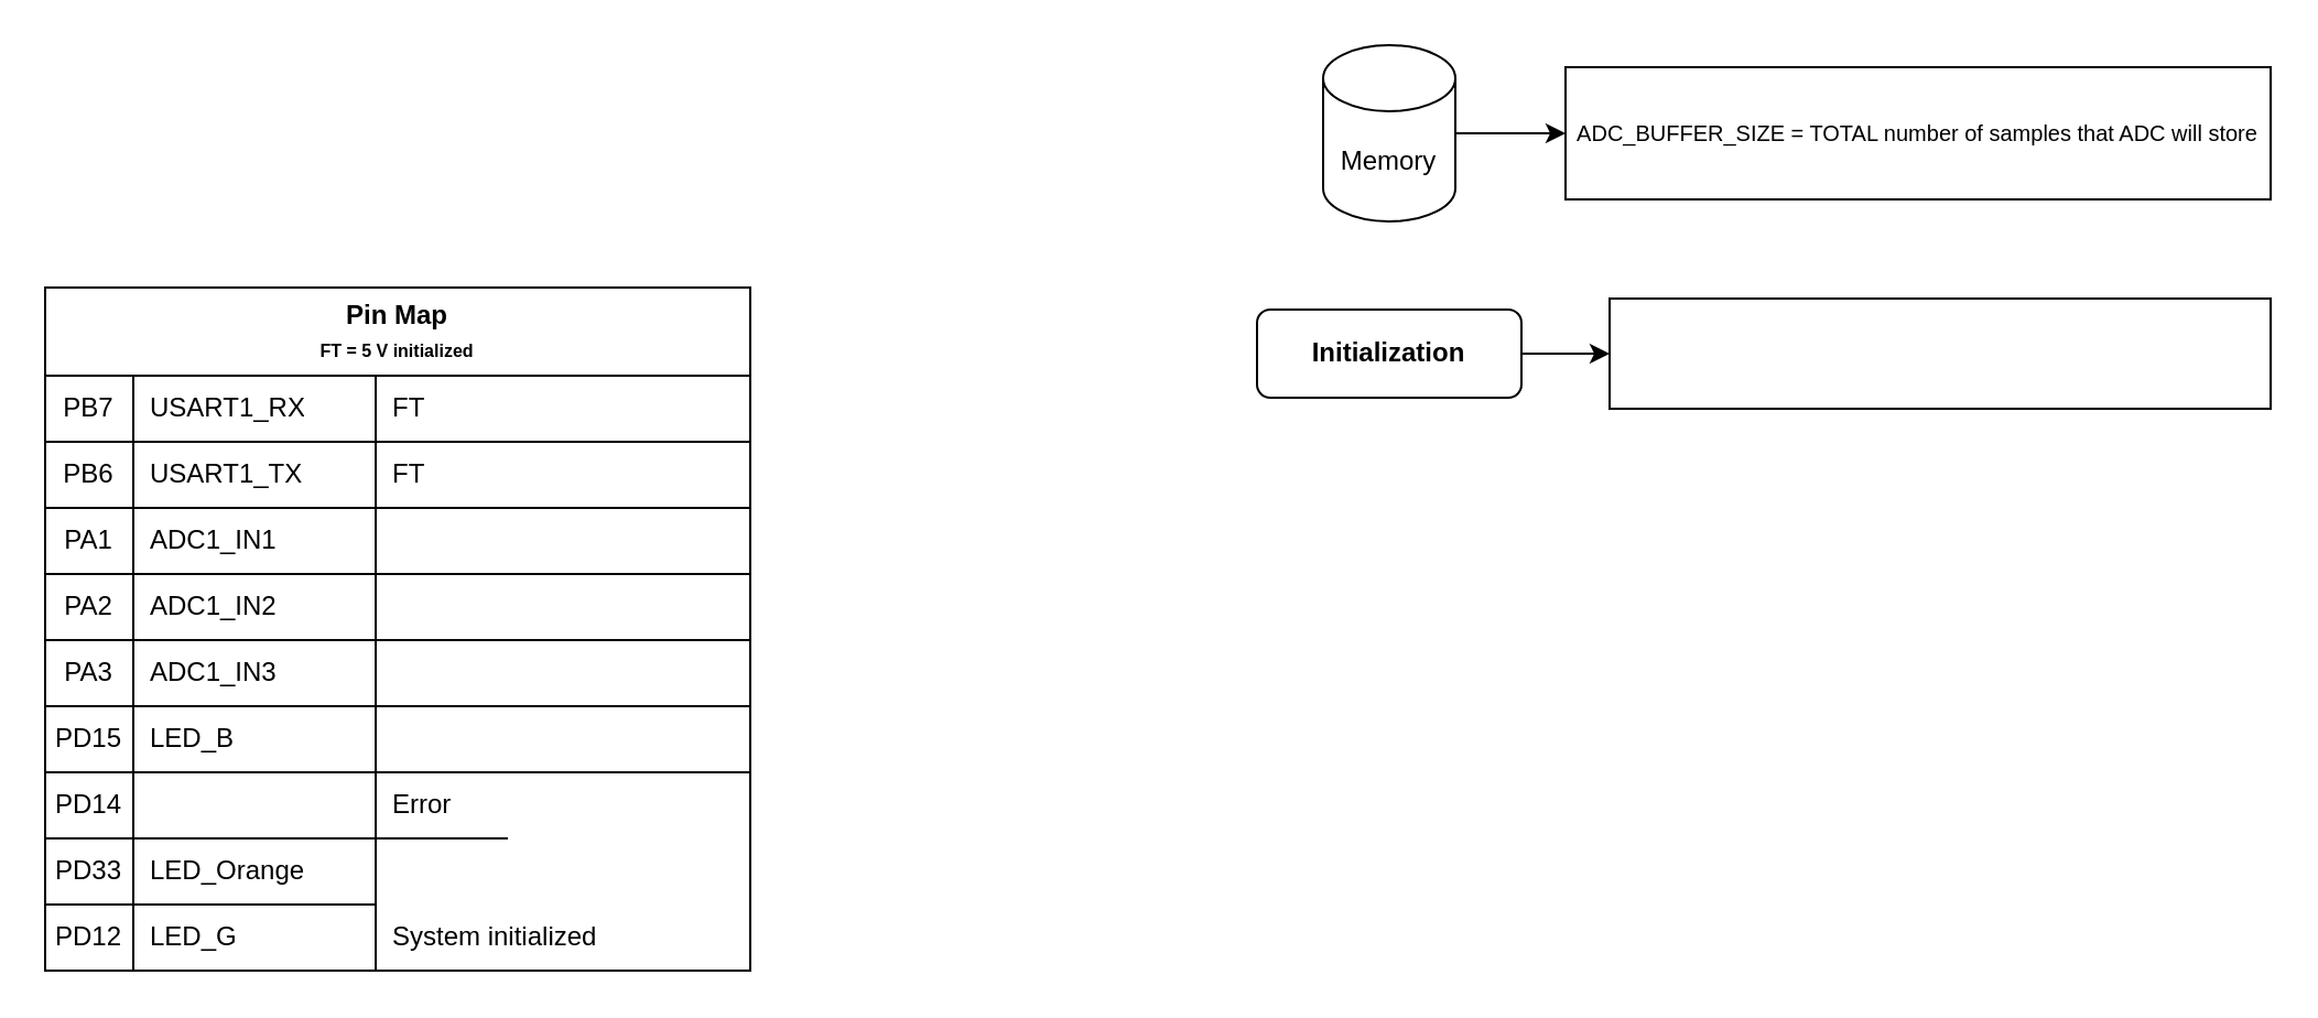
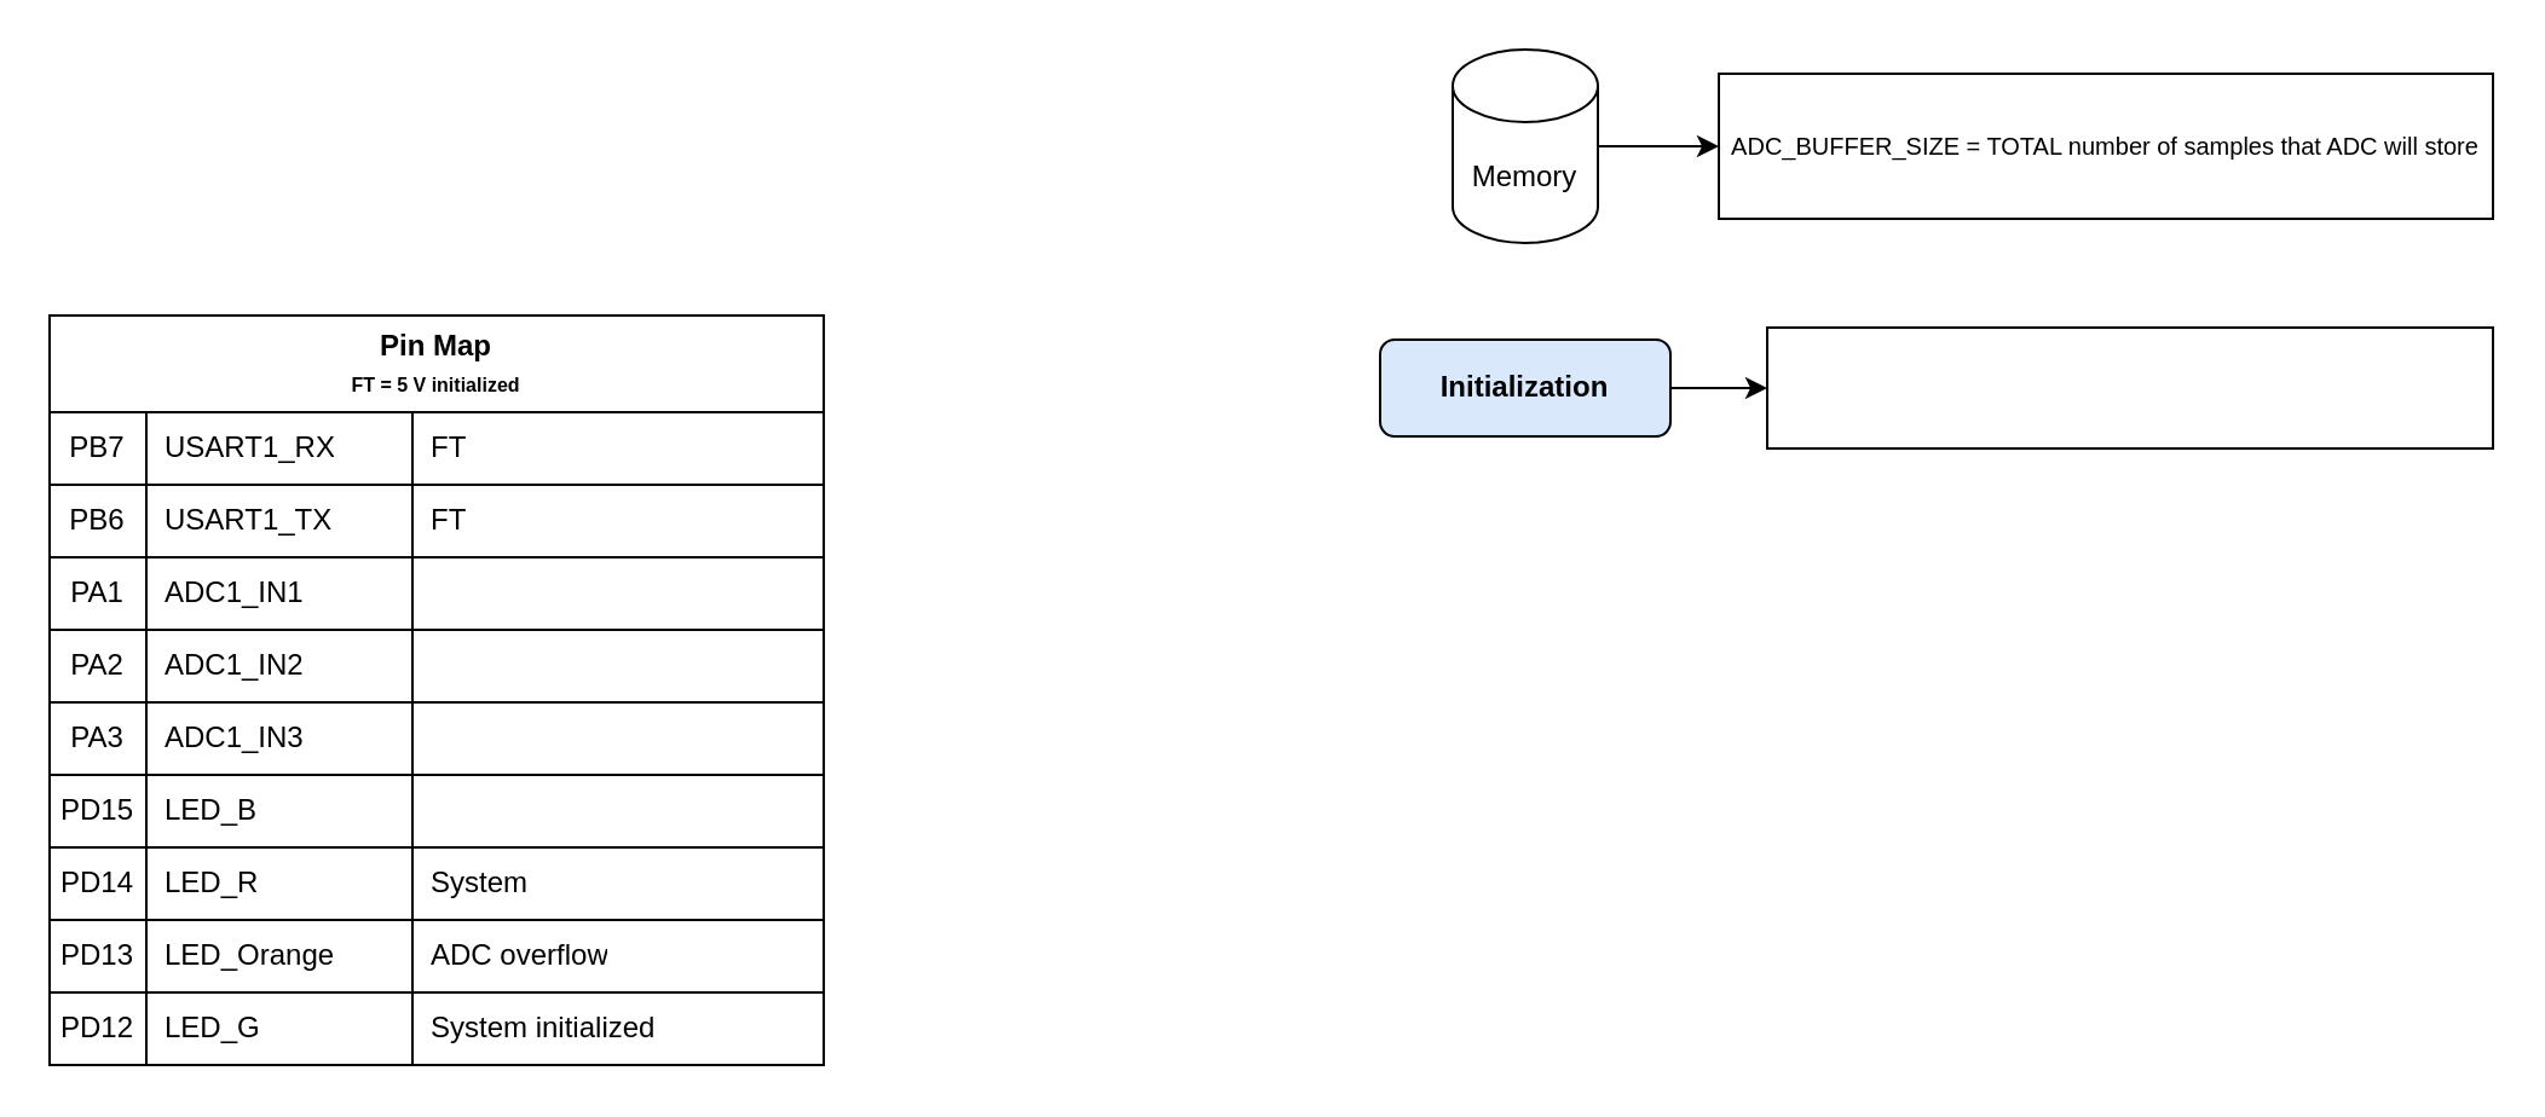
- <mxCell id="40" value="&lt;b&gt;Initialization&lt;/b&gt;" style="rounded=1;whiteSpace=wrap;html=1;" vertex="1" parent="1"><mxGeometry x="570" y="140" width="120" height="40" as="geometry" /></mxCell>
+ <mxCell id="40" value="&lt;b&gt;Initialization&lt;/b&gt;" style="rounded=1;whiteSpace=wrap;html=1;fillColor=#dae8fc;" vertex="1" parent="1"><mxGeometry x="570" y="140" width="120" height="40" as="geometry" /></mxCell>
+ <mxCell id="29" value="LED_R" style="shape=partialRectangle;html=1;whiteSpace=wrap;connectable=0;fillColor=none;top=0;left=0;bottom=0;right=0;align=left;spacingLeft=6;overflow=hidden;" vertex="1" parent="27"><mxGeometry x="40" width="110" height="30" as="geometry" /></mxCell>
- <mxCell id="30" value="Error" style="shape=partialRectangle;html=1;whiteSpace=wrap;connectable=0;fillColor=none;top=0;left=0;bottom=0;right=0;align=left;spacingLeft=6;overflow=hidden;" vertex="1" parent="27"><mxGeometry x="150" width="170" height="30" as="geometry" /></mxCell>
+ <mxCell id="30" value="System" style="shape=partialRectangle;html=1;whiteSpace=wrap;connectable=0;fillColor=none;top=0;left=0;bottom=0;right=0;align=left;spacingLeft=6;overflow=hidden;" vertex="1" parent="27"><mxGeometry x="150" width="170" height="30" as="geometry" /></mxCell>
- <mxCell id="32" value="&lt;span&gt;PD33&lt;/span&gt;" style="shape=partialRectangle;html=1;whiteSpace=wrap;connectable=0;fillColor=none;top=0;left=0;bottom=0;right=0;overflow=hidden;" vertex="1" parent="31"><mxGeometry width="40" height="30" as="geometry" /></mxCell>
+ <mxCell id="32" value="&lt;span&gt;PD13&lt;/span&gt;" style="shape=partialRectangle;html=1;whiteSpace=wrap;connectable=0;fillColor=none;top=0;left=0;bottom=0;right=0;overflow=hidden;" vertex="1" parent="31"><mxGeometry width="40" height="30" as="geometry" /></mxCell>
+ <mxCell id="34" value="ADC overflow" style="shape=partialRectangle;html=1;whiteSpace=wrap;connectable=0;fillColor=none;top=0;left=0;bottom=0;right=0;align=left;spacingLeft=6;overflow=hidden;" vertex="1" parent="31"><mxGeometry x="150" width="170" height="30" as="geometry" /></mxCell>
